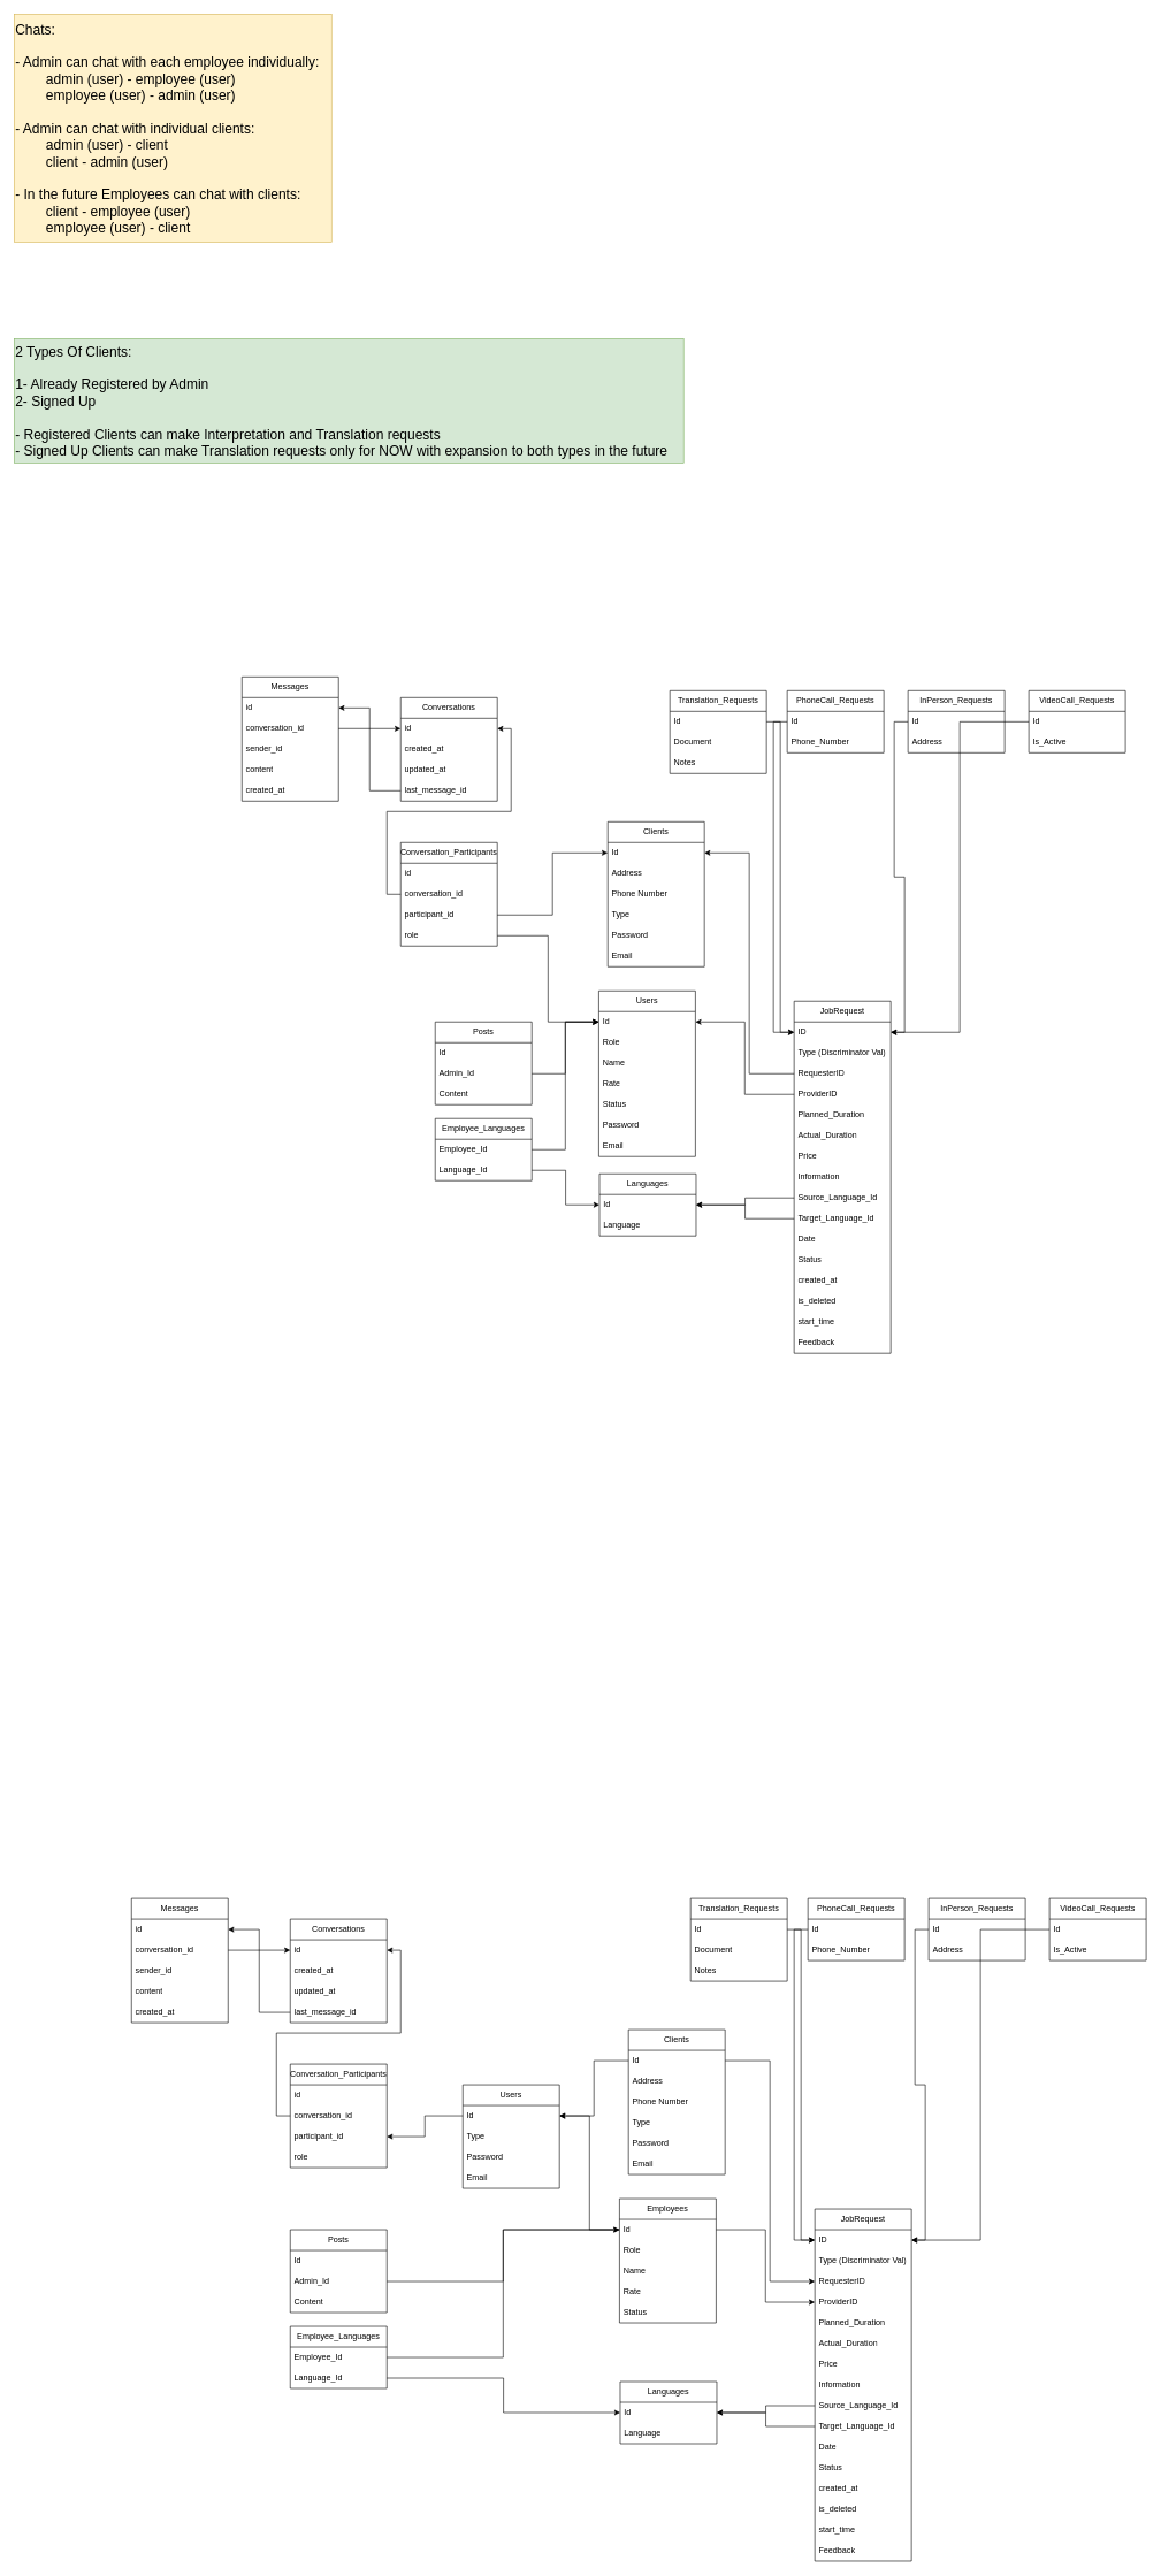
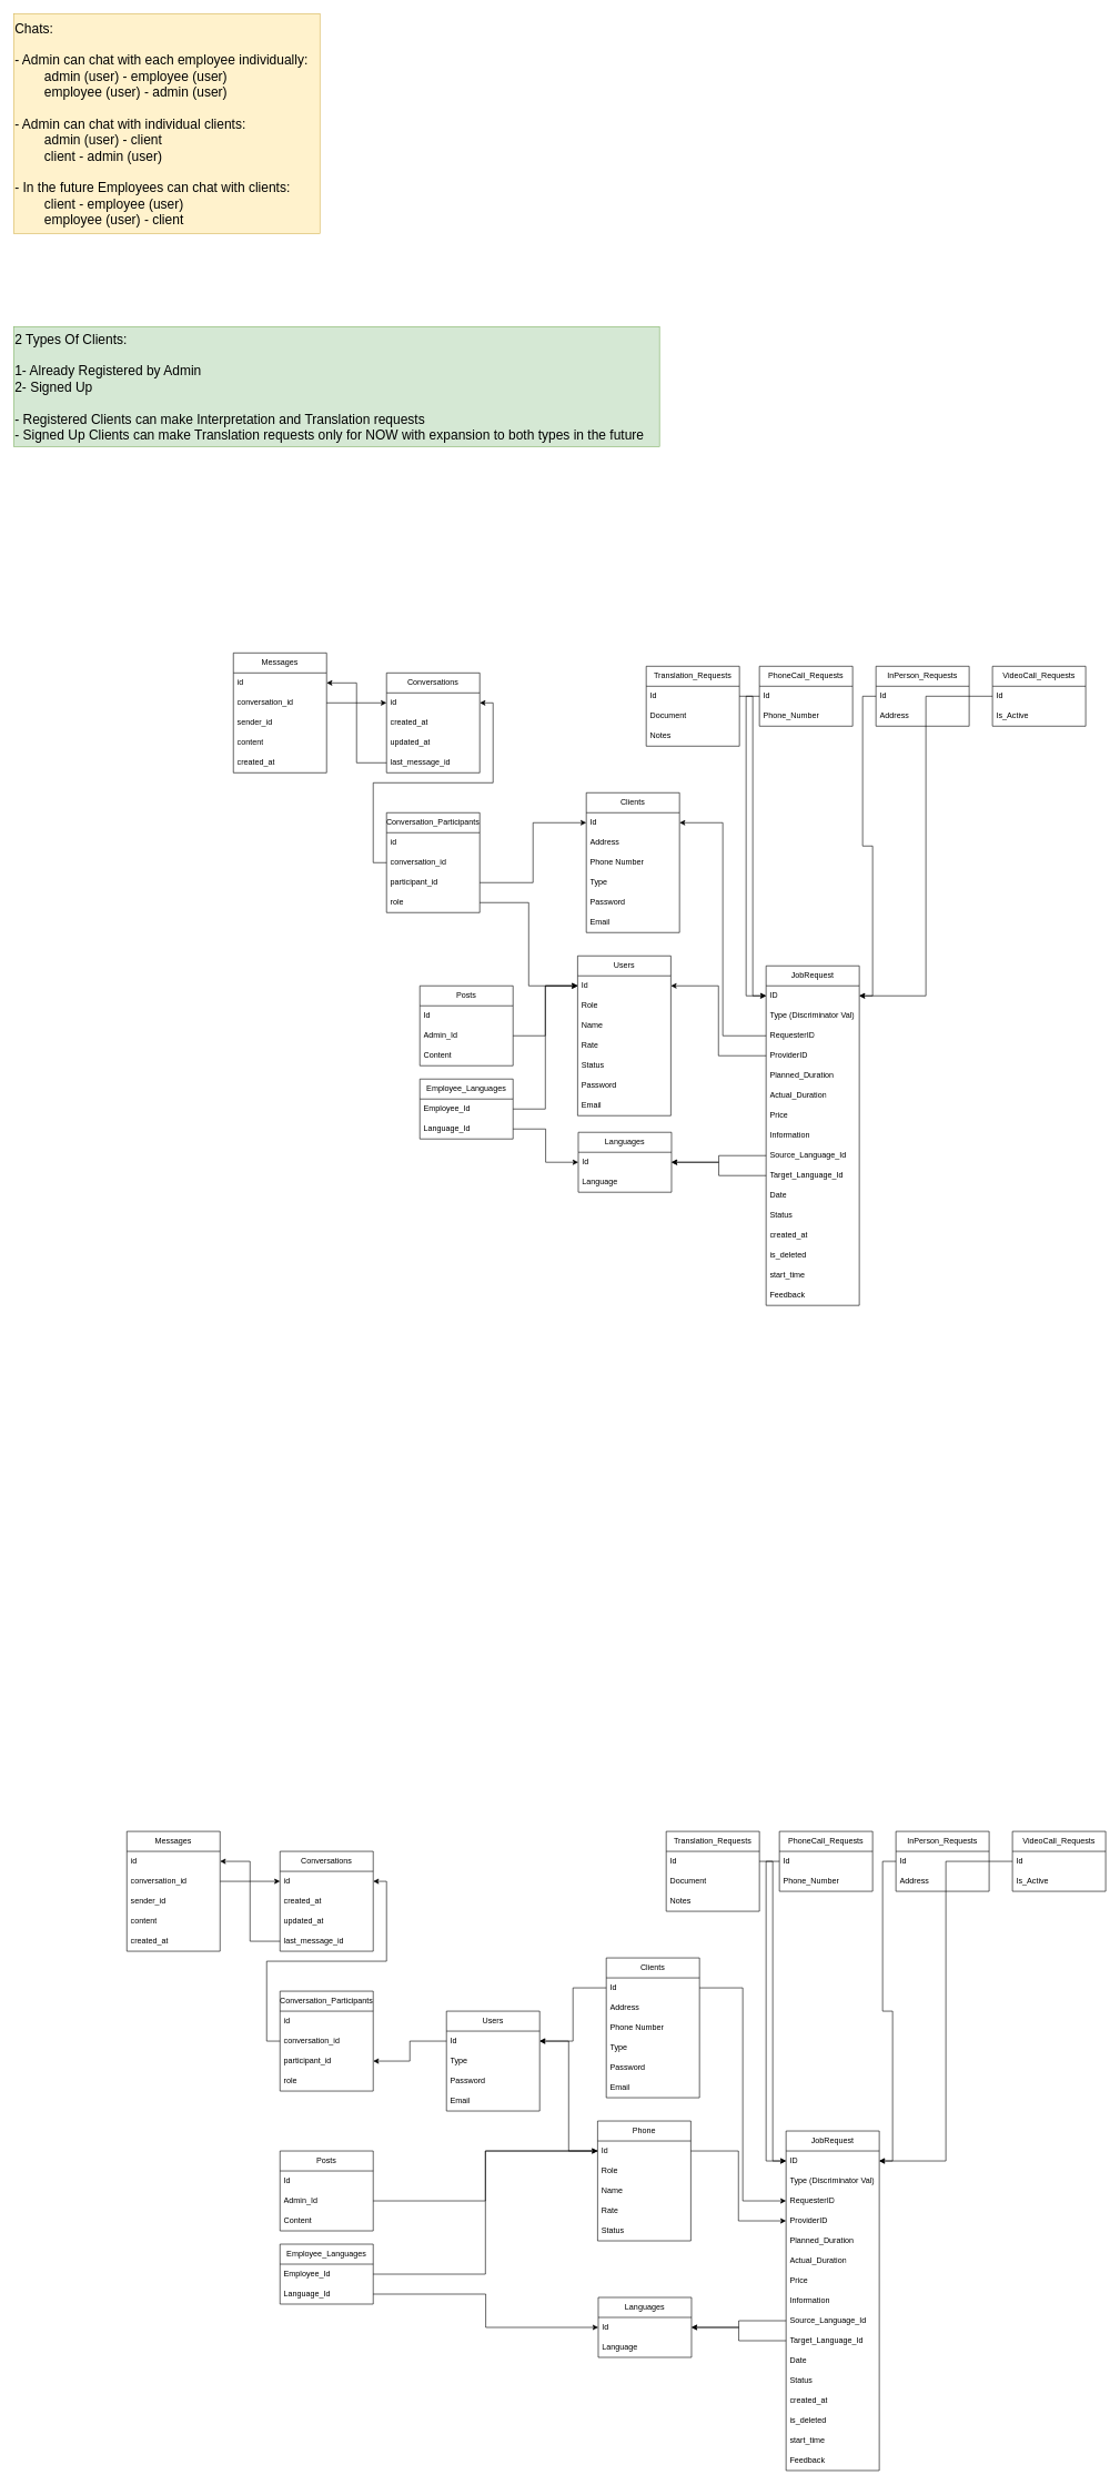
- <mxCell id="91" value="Employees" style="swimlane;fontStyle=0;childLayout=stackLayout;horizontal=1;startSize=30;horizontalStack=0;resizeParent=1;resizeParentMax=0;resizeLast=0;collapsible=1;marginBottom=0;whiteSpace=wrap;html=1;" vertex="1" parent="1"><mxGeometry x="897" y="3185" width="140" height="180" as="geometry" /></mxCell>
+ <mxCell id="91" value="Phone" style="swimlane;fontStyle=0;childLayout=stackLayout;horizontal=1;startSize=30;horizontalStack=0;resizeParent=1;resizeParentMax=0;resizeLast=0;collapsible=1;marginBottom=0;whiteSpace=wrap;html=1;" vertex="1" parent="1"><mxGeometry x="897" y="3185" width="140" height="180" as="geometry" /></mxCell>
